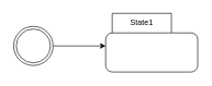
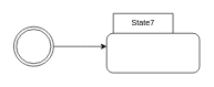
- <mxCell id="4" value="State1" style="shape=folder;align=center;verticalAlign=middle;fontStyle=0;tabWidth=100;tabHeight=30;tabPosition=left;html=1;boundedLbl=1;labelInHeader=1;rounded=1;absoluteArcSize=1;arcSize=10;whiteSpace=wrap;" vertex="1" parent="1"><mxGeometry x="160" y="20" width="140" height="90" as="geometry" /></mxCell>
+ <mxCell id="4" value="State7" style="shape=folder;align=center;verticalAlign=middle;fontStyle=0;tabWidth=100;tabHeight=30;tabPosition=left;html=1;boundedLbl=1;labelInHeader=1;rounded=1;absoluteArcSize=1;arcSize=10;whiteSpace=wrap;" vertex="1" parent="1"><mxGeometry x="160" y="20" width="140" height="90" as="geometry" /></mxCell>
